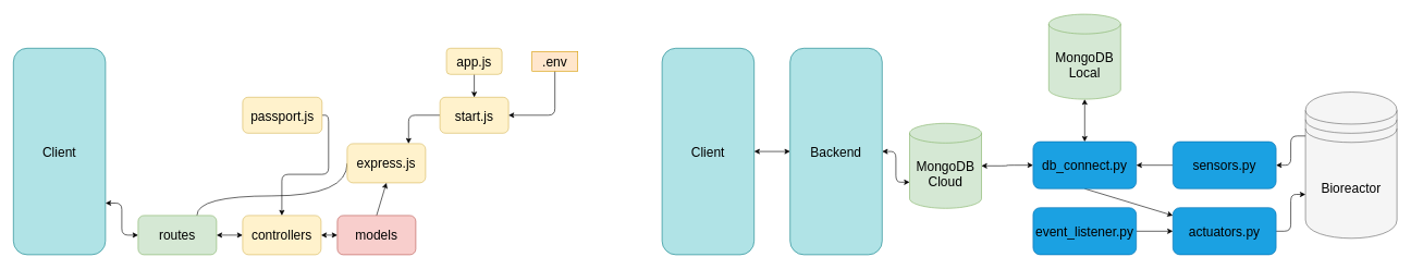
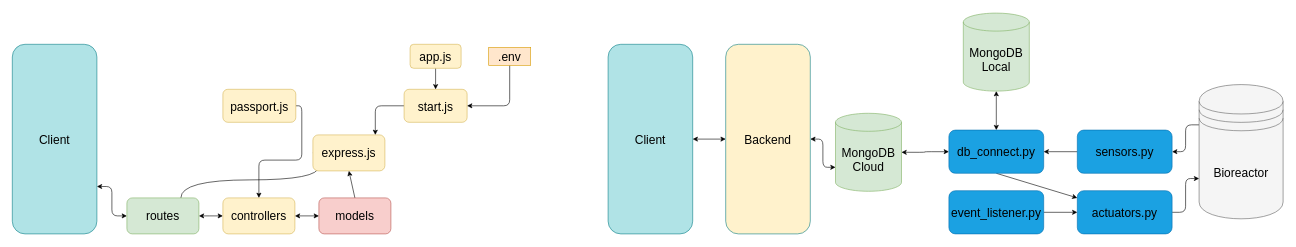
- <mxCell id="37" value="Backend" style="rounded=1;whiteSpace=wrap;html=1;hachureGap=4;fontFamily=Helvetica;fontSize=20;labelBackgroundColor=none;shadow=0;fillColor=#b0e3e6;strokeColor=#0e8088;fontColor=#000000;" vertex="1" parent="1"><mxGeometry x="1209" y="73" width="141" height="316" as="geometry" /></mxCell>
+ <mxCell id="37" value="Backend" style="rounded=1;whiteSpace=wrap;html=1;hachureGap=4;fontFamily=Helvetica;fontSize=20;labelBackgroundColor=none;shadow=0;fillColor=#fff2cc;strokeColor=#0e8088;fontColor=#000000;" vertex="1" parent="1"><mxGeometry x="1209" y="73" width="141" height="316" as="geometry" /></mxCell>
- <mxCell id="3" value="express.js" style="rounded=1;whiteSpace=wrap;html=1;hachureGap=4;fontFamily=Helvetica;fontSize=20;labelBackgroundColor=none;shadow=0;fillColor=#fff2cc;strokeColor=#d6b656;fontColor=#000000;" parent="1" vertex="1"><mxGeometry x="531" y="219" width="120" height="60" as="geometry" /></mxCell>
+ <mxCell id="3" value="express.js" style="rounded=1;whiteSpace=wrap;html=1;hachureGap=4;fontFamily=Helvetica;fontSize=20;labelBackgroundColor=none;shadow=0;fillColor=#fff2cc;strokeColor=#d6b656;fontColor=#000000;" parent="1" vertex="1"><mxGeometry x="521" y="224" width="120" height="60" as="geometry" /></mxCell>
- <mxCell id="13" value="models" style="rounded=1;whiteSpace=wrap;html=1;hachureGap=4;fontFamily=Helvetica;fontSize=20;labelBackgroundColor=none;shadow=0;fillColor=#f8cecc;strokeColor=#b85450;fontColor=#000000;" parent="1" vertex="1"><mxGeometry x="516" y="329" width="120" height="60" as="geometry" /></mxCell>
+ <mxCell id="13" value="models" style="rounded=1;whiteSpace=wrap;html=1;hachureGap=4;fontFamily=Helvetica;fontSize=20;labelBackgroundColor=none;shadow=0;fillColor=#f8cecc;strokeColor=#b85450;fontColor=#000000;" parent="1" vertex="1"><mxGeometry x="531" y="329" width="120" height="60" as="geometry" /></mxCell>
